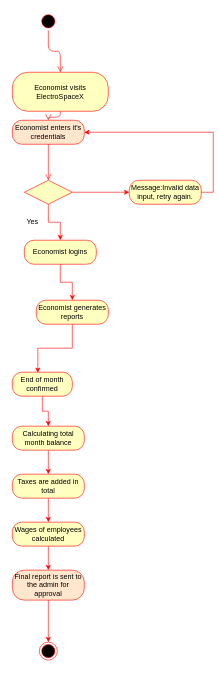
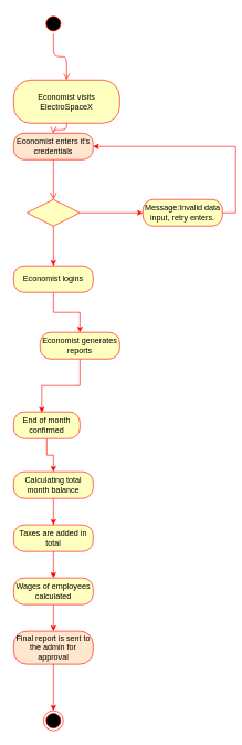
- <mxCell id="12" value="Message:Invalid data input, retry again." style="rounded=1;whiteSpace=wrap;html=1;arcSize=40;fillColor=#FFFFC0;strokeColor=#FF0000;" parent="1" vertex="1"><mxGeometry x="215" y="300" width="120" height="40" as="geometry" /></mxCell>
+ <mxCell id="12" value="Message:Invalid data input, retry enters." style="rounded=1;whiteSpace=wrap;html=1;arcSize=40;fillColor=#FFFFC0;strokeColor=#FF0000;" parent="1" vertex="1"><mxGeometry x="215" y="300" width="120" height="40" as="geometry" /></mxCell>
- <mxCell id="15" value="Yes" style="text;html=1;resizable=0;points=[];autosize=1;align=left;verticalAlign=top;spacingTop=-4;" parent="1" vertex="1"><mxGeometry x="42" y="360" width="40" height="20" as="geometry" /></mxCell>
- <mxCell id="14" value="Economist logins" style="rounded=1;whiteSpace=wrap;html=1;arcSize=40;fillColor=#FFFFC0;strokeColor=#FF0000;" parent="1" vertex="1"><mxGeometry x="40" y="400" width="120" height="40" as="geometry" /></mxCell>
+ <mxCell id="14" value="Economist logins" style="rounded=1;whiteSpace=wrap;html=1;arcSize=40;fillColor=#FFFFC0;strokeColor=#FF0000;" parent="1" vertex="1"><mxGeometry x="20" y="400" width="120" height="40" as="geometry" /></mxCell>
